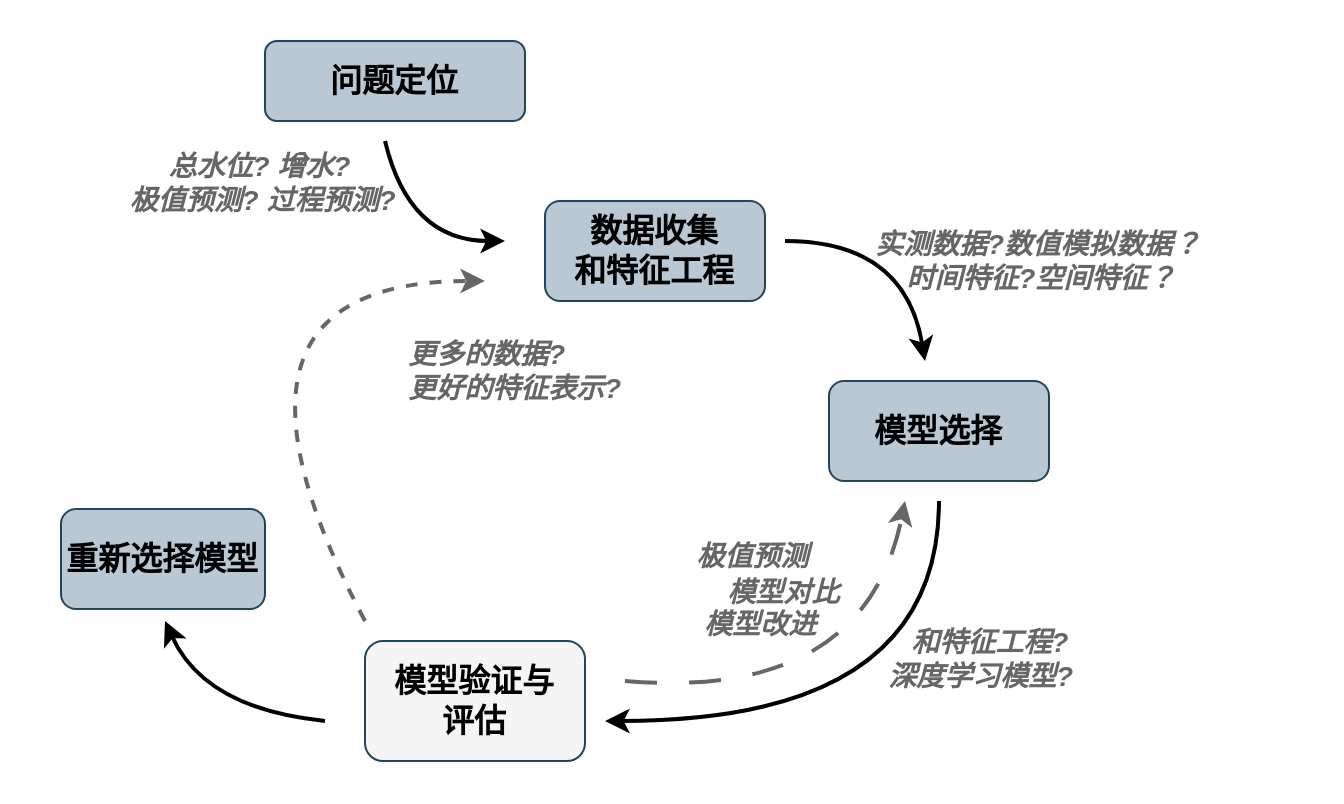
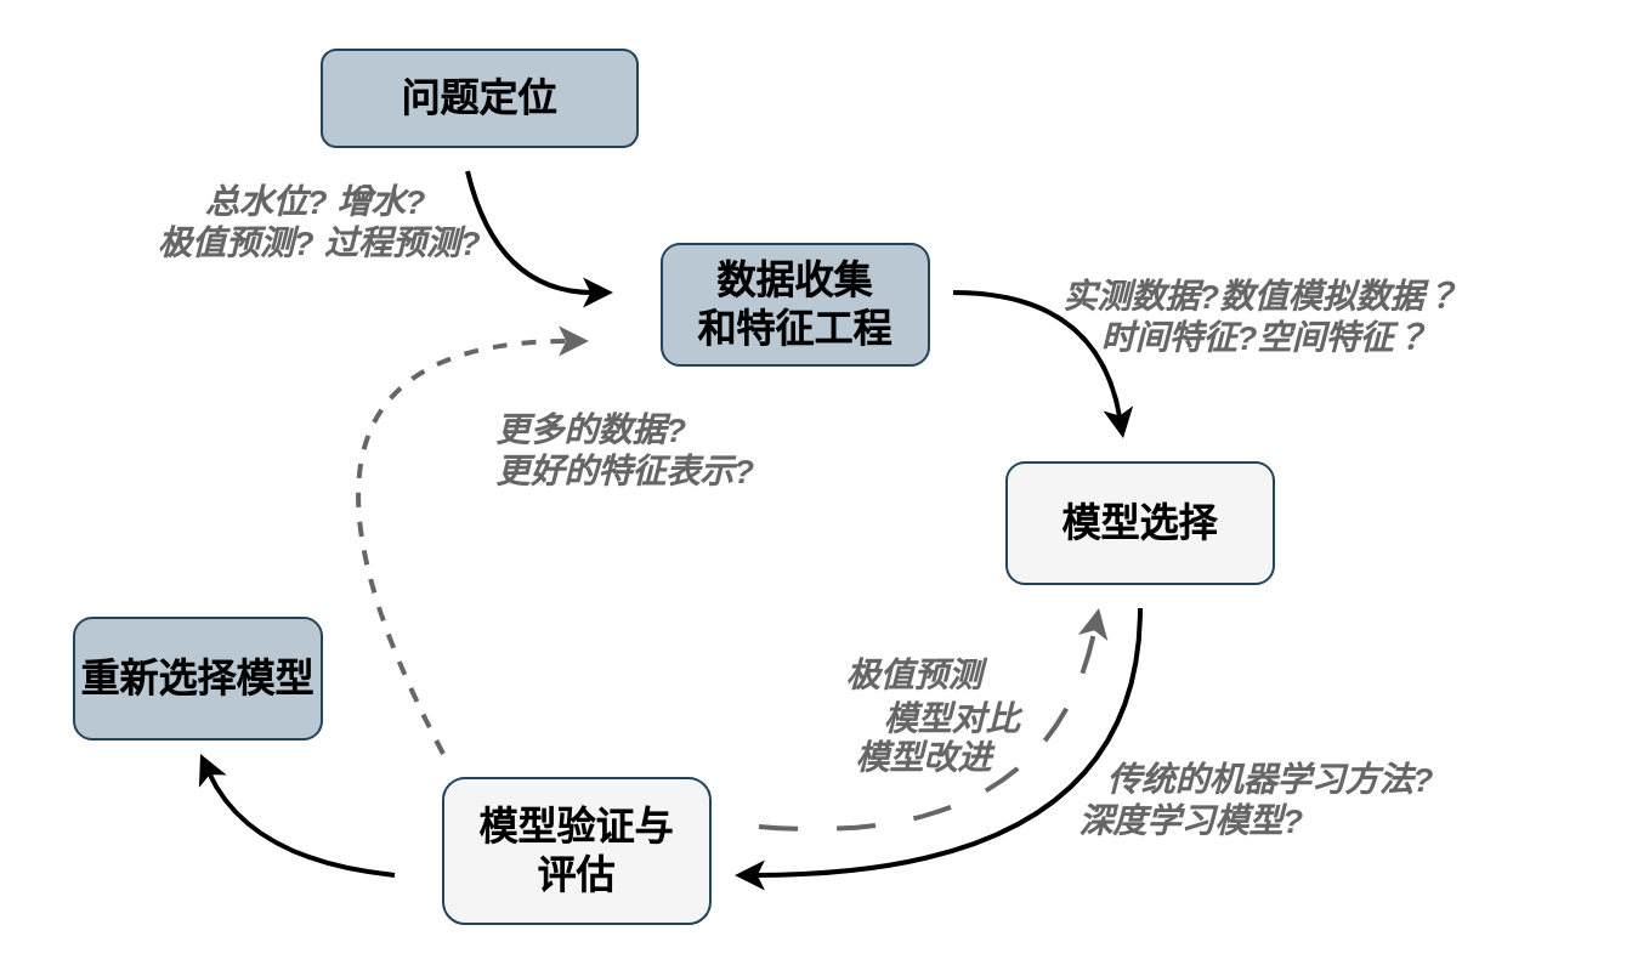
- <mxCell id="4" value="&lt;p style=&quot;margin-top: 0pt; margin-bottom: 0pt; margin-left: 0in; direction: ltr; unicode-bidi: embed; word-break: normal;&quot;&gt;&lt;font size=&quot;1&quot;&gt;&lt;b style=&quot;font-size: 16px;&quot;&gt;模型选择&lt;/b&gt;&lt;/font&gt;&lt;/p&gt;" style="rounded=1;whiteSpace=wrap;html=1;fontFamily=Helvetica;fillColor=#bac8d3;strokeColor=#23445d;" vertex="1" parent="1"><mxGeometry x="414" y="190" width="110" height="50" as="geometry" /></mxCell>
+ <mxCell id="4" value="&lt;p style=&quot;margin-top: 0pt; margin-bottom: 0pt; margin-left: 0in; direction: ltr; unicode-bidi: embed; word-break: normal;&quot;&gt;&lt;font size=&quot;1&quot;&gt;&lt;b style=&quot;font-size: 16px;&quot;&gt;模型选择&lt;/b&gt;&lt;/font&gt;&lt;/p&gt;" style="rounded=1;whiteSpace=wrap;html=1;fontFamily=Helvetica;fillColor=#f5f5f5;strokeColor=#23445d;" vertex="1" parent="1"><mxGeometry x="414" y="190" width="110" height="50" as="geometry" /></mxCell>
- <mxCell id="16" value="&lt;font style=&quot;font-size: 14px;&quot; face=&quot;Helvetica&quot;&gt;&lt;b&gt;&amp;nbsp; &amp;nbsp;和特征工程?&amp;nbsp;&lt;br&gt;深度学习模型?&lt;/b&gt;&lt;br&gt;&lt;/font&gt;" style="text;html=1;strokeColor=none;fillColor=none;align=left;verticalAlign=middle;whiteSpace=wrap;rounded=0;fontFamily=Times New Roman;fontStyle=2;fontColor=#666666;" vertex="1" parent="1"><mxGeometry x="442" y="304" width="160" height="50" as="geometry" /></mxCell>
+ <mxCell id="16" value="&lt;font style=&quot;font-size: 14px;&quot; face=&quot;Helvetica&quot;&gt;&lt;b&gt;&amp;nbsp; &amp;nbsp;传统的机器学习方法?&amp;nbsp;&lt;br&gt;深度学习模型?&lt;/b&gt;&lt;br&gt;&lt;/font&gt;" style="text;html=1;strokeColor=none;fillColor=none;align=left;verticalAlign=middle;whiteSpace=wrap;rounded=0;fontFamily=Times New Roman;fontStyle=2;fontColor=#666666;" vertex="1" parent="1"><mxGeometry x="442" y="304" width="160" height="50" as="geometry" /></mxCell>
